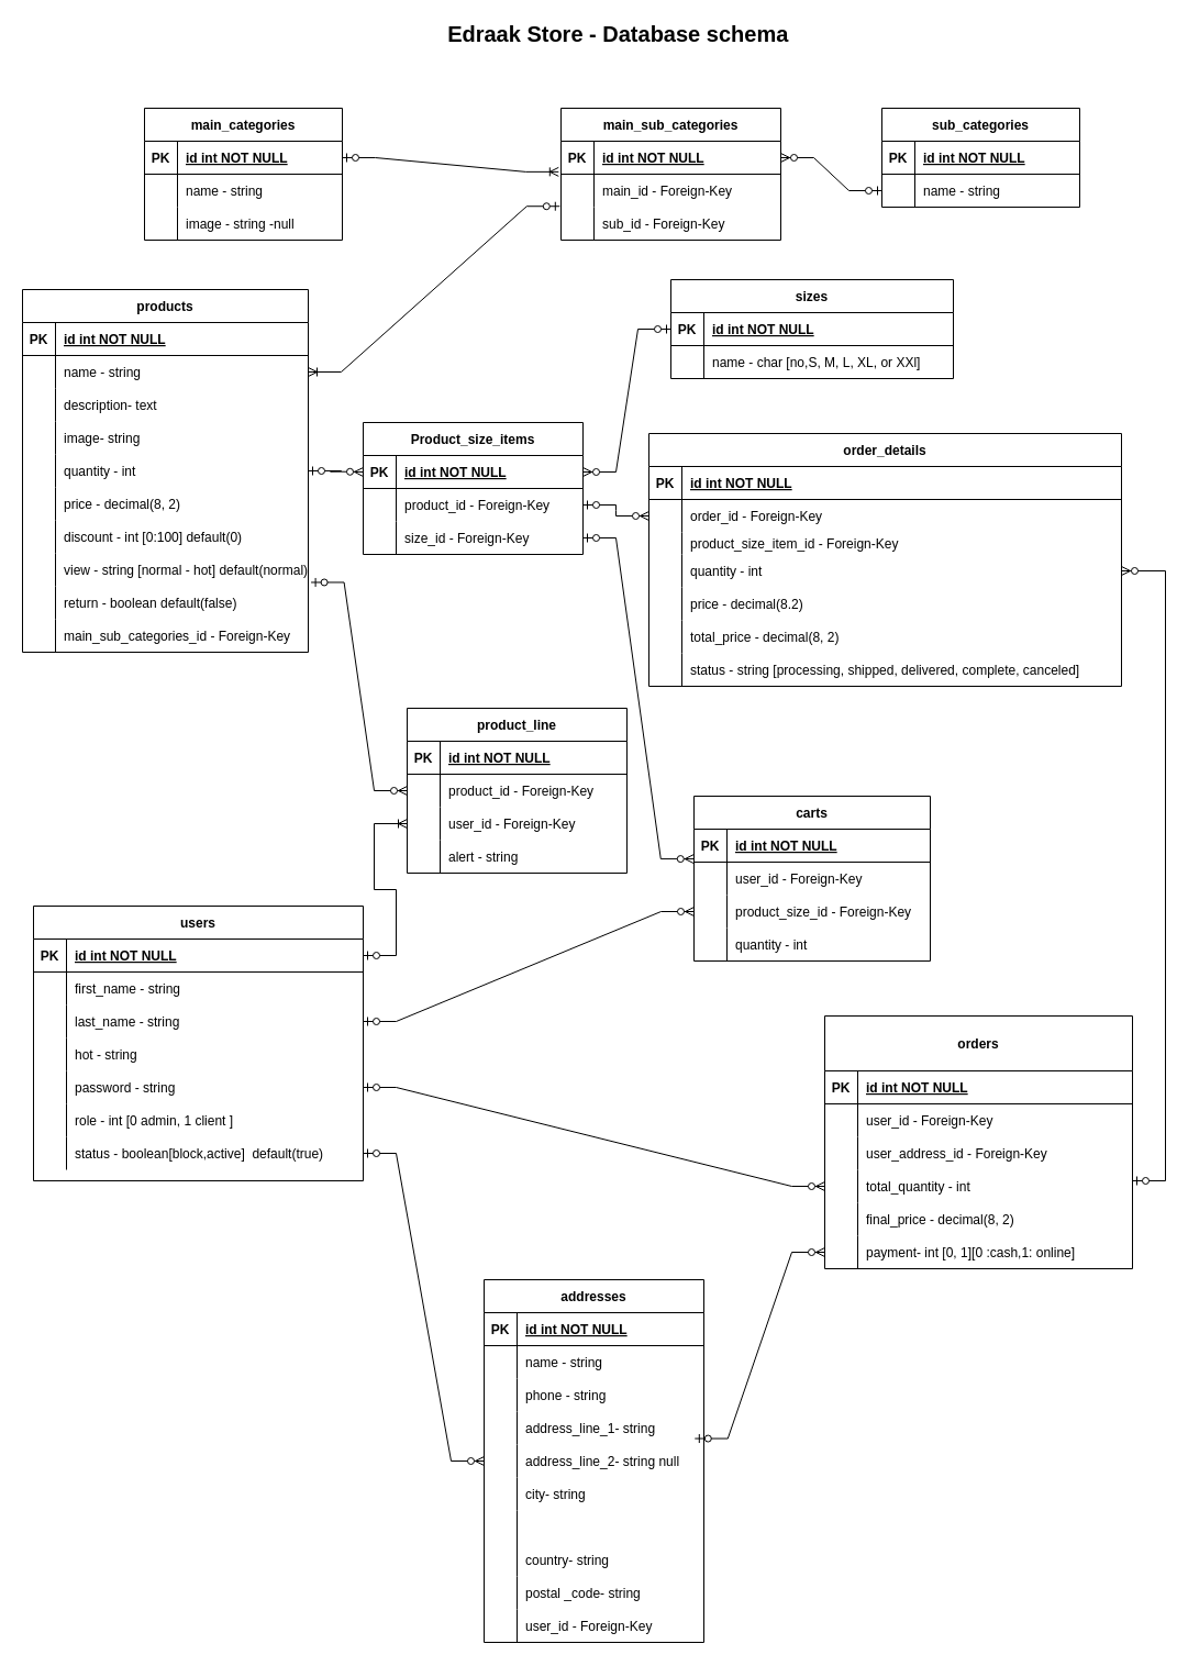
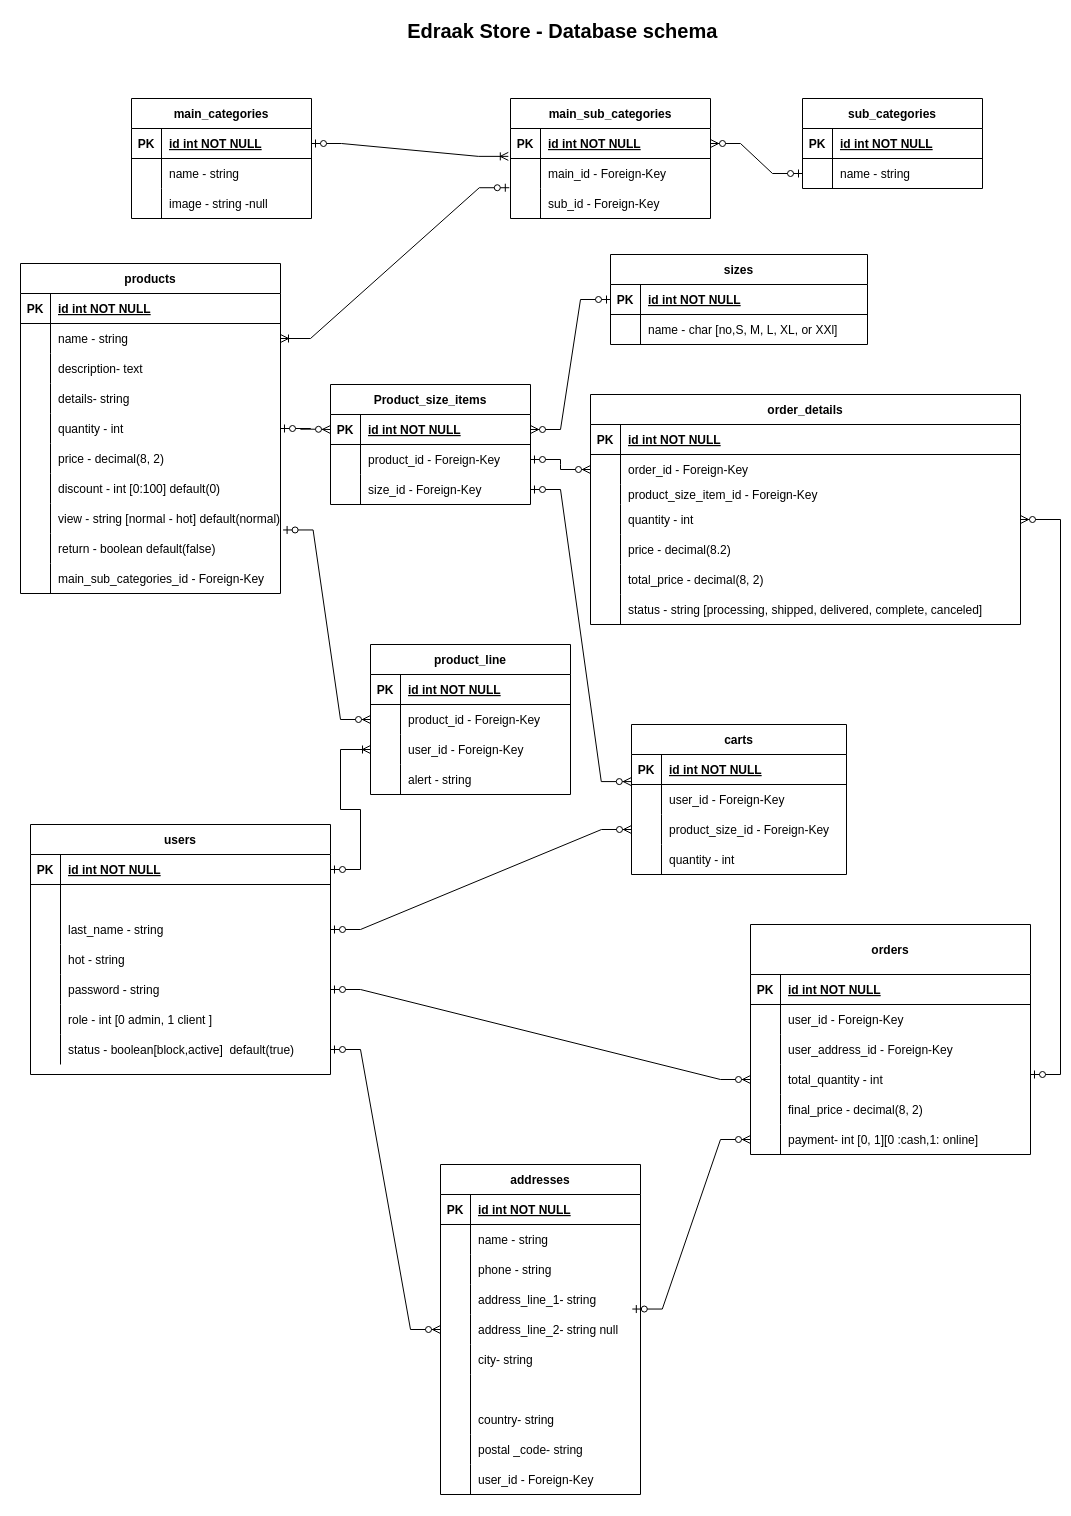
- <mxCell id="42" value="image- string" style="shape=partialRectangle;overflow=hidden;connectable=0;fillColor=none;top=0;left=0;bottom=0;right=0;align=left;spacingLeft=6;" parent="40" vertex="1"><mxGeometry x="30" width="230" height="30" as="geometry"><mxRectangle width="230" height="30" as="alternateBounds" /></mxGeometry></mxCell>
+ <mxCell id="42" value="details- string" style="shape=partialRectangle;overflow=hidden;connectable=0;fillColor=none;top=0;left=0;bottom=0;right=0;align=left;spacingLeft=6;" parent="40" vertex="1"><mxGeometry x="30" width="230" height="30" as="geometry"><mxRectangle width="230" height="30" as="alternateBounds" /></mxGeometry></mxCell>
- <mxCell id="84" value="first_name - string" style="shape=partialRectangle;overflow=hidden;connectable=0;fillColor=none;top=0;left=0;bottom=0;right=0;align=left;spacingLeft=6;" parent="82" vertex="1"><mxGeometry x="30" width="270" height="30" as="geometry"><mxRectangle width="270" height="30" as="alternateBounds" /></mxGeometry></mxCell>
